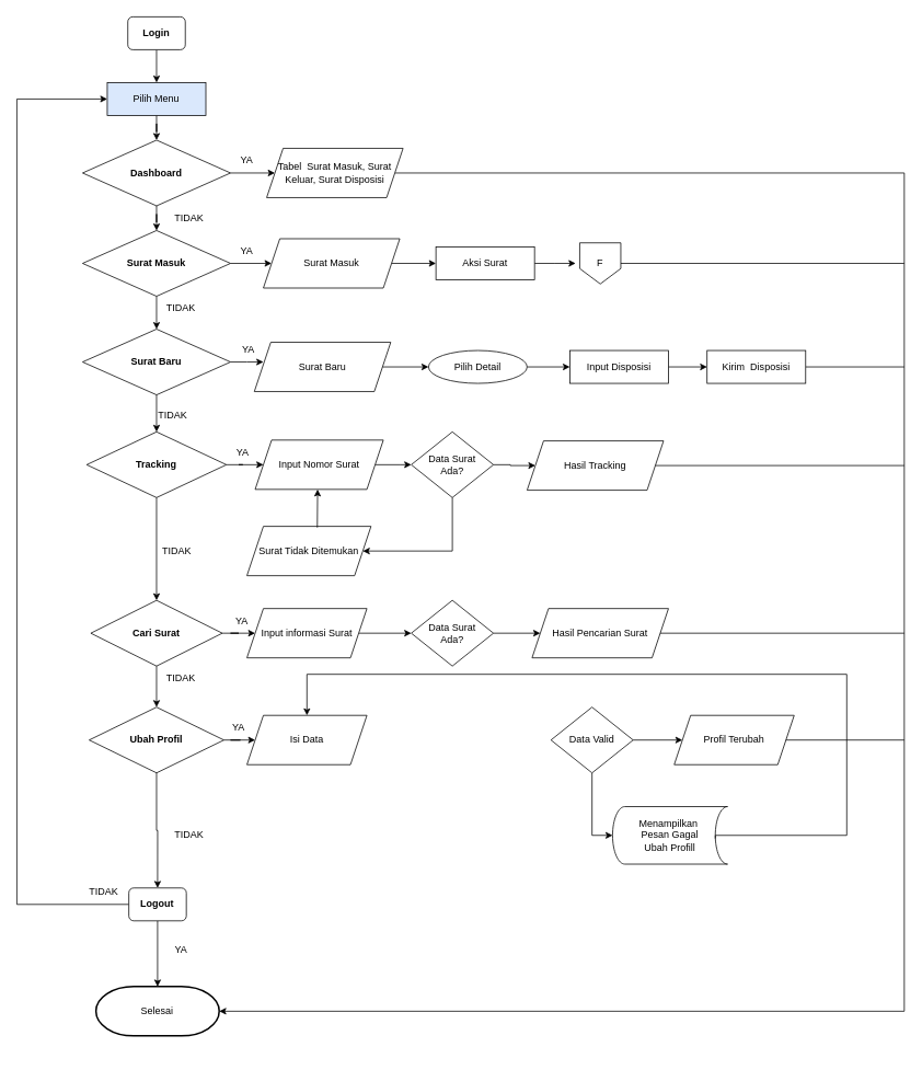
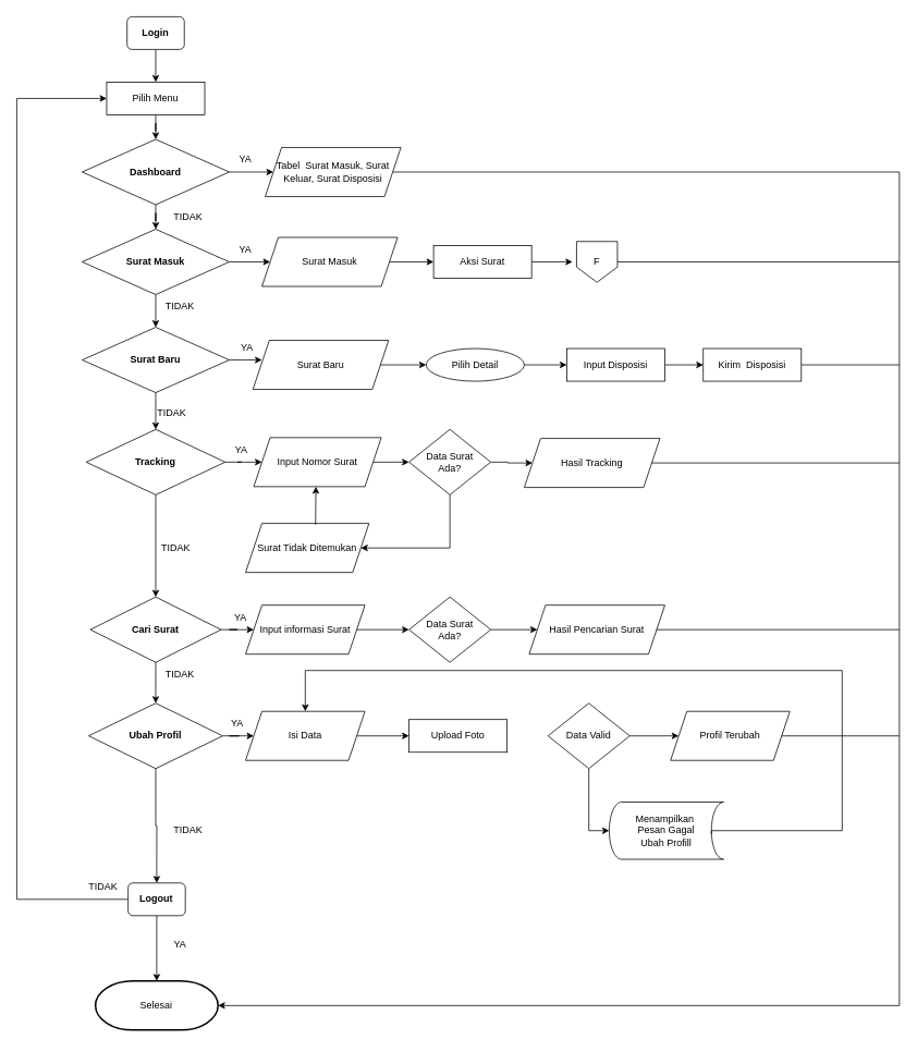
- <mxCell id="5" value="Pilih Menu" style="rounded=0;whiteSpace=wrap;html=1;fillColor=#dae8fc;" parent="1" vertex="1"><mxGeometry x="130" y="100" width="120" height="40" as="geometry" /></mxCell>
+ <mxCell id="5" value="Pilih Menu" style="rounded=0;whiteSpace=wrap;html=1;" parent="1" vertex="1"><mxGeometry x="130" y="100" width="120" height="40" as="geometry" /></mxCell>
+ <mxCell id="43" style="edgeStyle=orthogonalEdgeStyle;rounded=0;orthogonalLoop=1;jettySize=auto;html=1;entryX=0;entryY=0.5;entryDx=0;entryDy=0;" parent="1" source="44" target="45" edge="1"><mxGeometry relative="1" as="geometry" /></mxCell>
+ <mxCell id="45" value="Upload Foto" style="rounded=0;whiteSpace=wrap;html=1;" parent="1" vertex="1"><mxGeometry x="500" y="880" width="120" height="40" as="geometry" /></mxCell>
